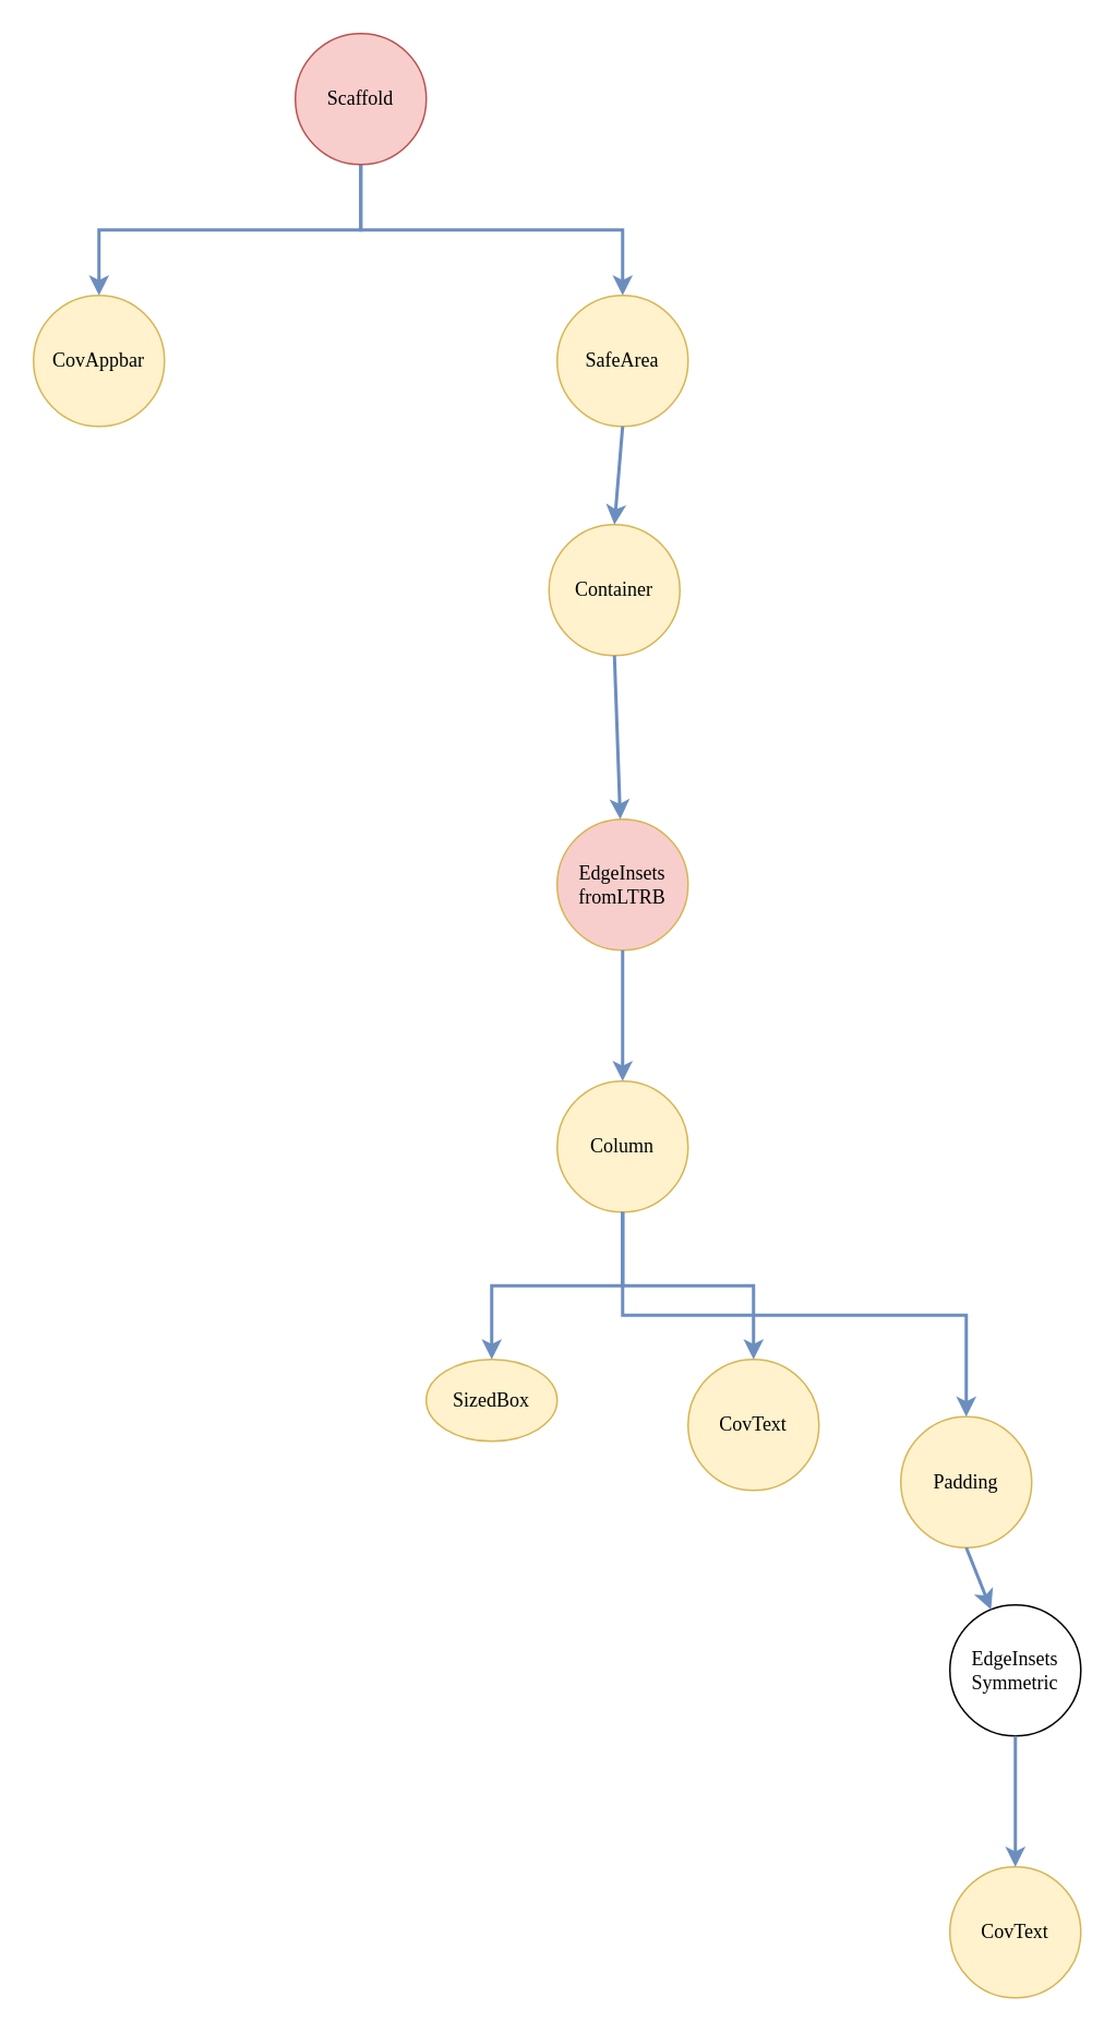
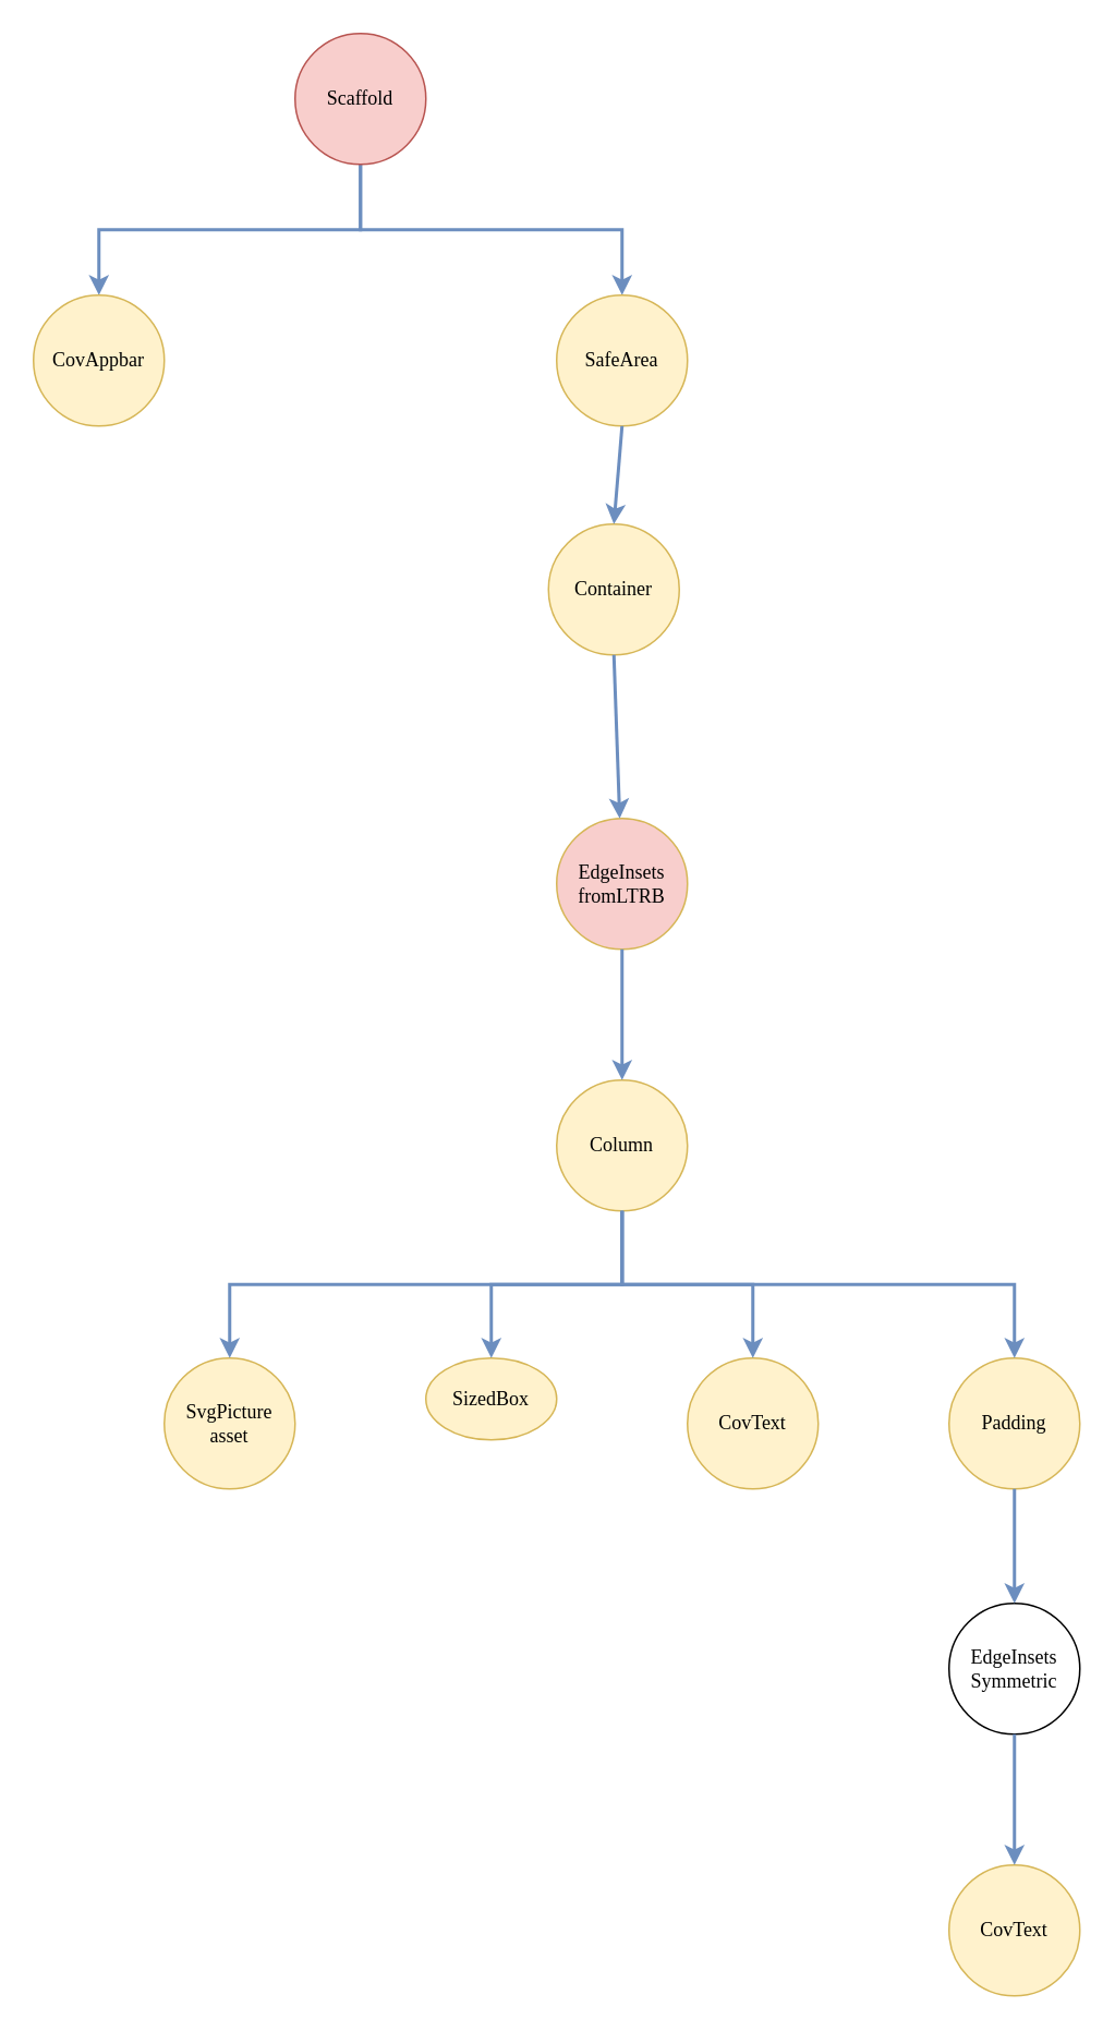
+ <mxCell id="18" value="" style="edgeStyle=elbowEdgeStyle;elbow=vertical;endArrow=classic;html=1;strokeWidth=2;exitX=0.5;exitY=1;exitDx=0;exitDy=0;entryX=0.5;entryY=0;entryDx=0;entryDy=0;fillColor=#dae8fc;strokeColor=#6c8ebf;rounded=0;" edge="1" parent="1" source="8" target="10"><mxGeometry width="50" height="50" relative="1" as="geometry"><mxPoint x="270" y="790" as="sourcePoint" /><mxPoint x="320" y="740" as="targetPoint" /></mxGeometry></mxCell>
+ <mxCell id="10" value="&lt;div&gt;SvgPicture&lt;/div&gt;&lt;div&gt;asset&lt;br&gt;&lt;/div&gt;" style="ellipse;whiteSpace=wrap;html=1;aspect=fixed;fontFamily=Verdana;fillColor=#fff2cc;strokeColor=#d6b656;" parent="1" vertex="1"><mxGeometry x="100" y="830" width="80" height="80" as="geometry" /></mxCell>
- <mxCell id="12" value="Padding" style="ellipse;whiteSpace=wrap;html=1;aspect=fixed;fontFamily=Verdana;fillColor=#fff2cc;strokeColor=#d6b656;" parent="1" vertex="1"><mxGeometry x="550" y="865" width="80" height="80" as="geometry" /></mxCell>
+ <mxCell id="12" value="Padding" style="ellipse;whiteSpace=wrap;html=1;aspect=fixed;fontFamily=Verdana;fillColor=#fff2cc;strokeColor=#d6b656;" parent="1" vertex="1"><mxGeometry x="580" y="830" width="80" height="80" as="geometry" /></mxCell>
